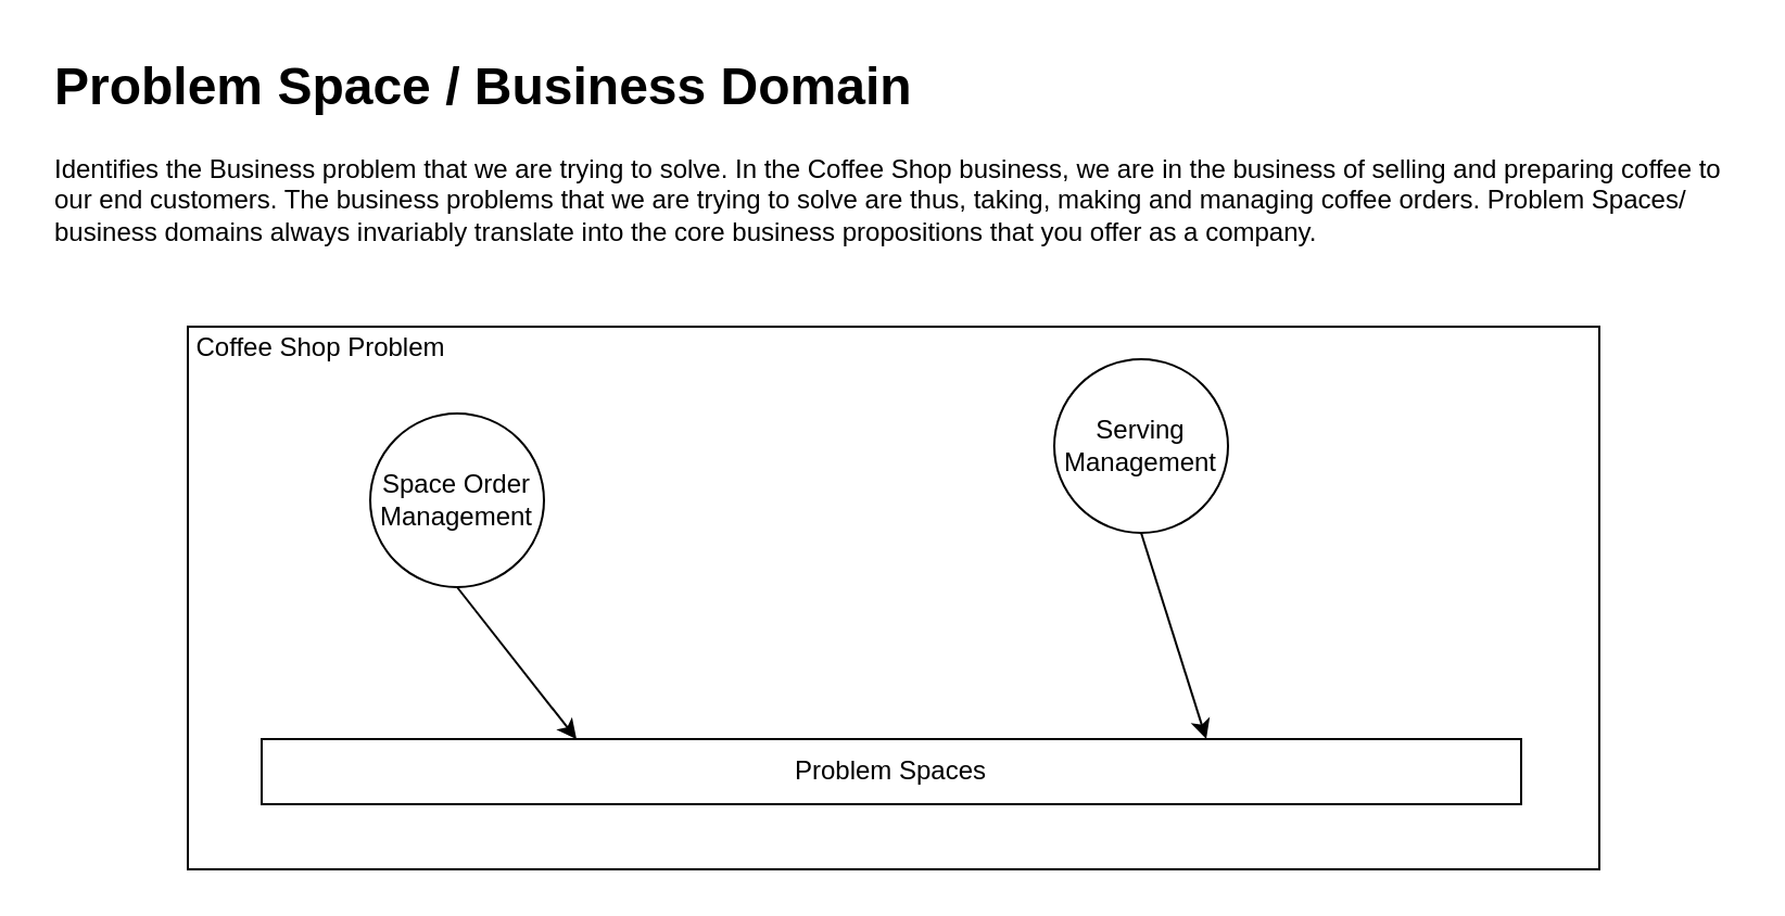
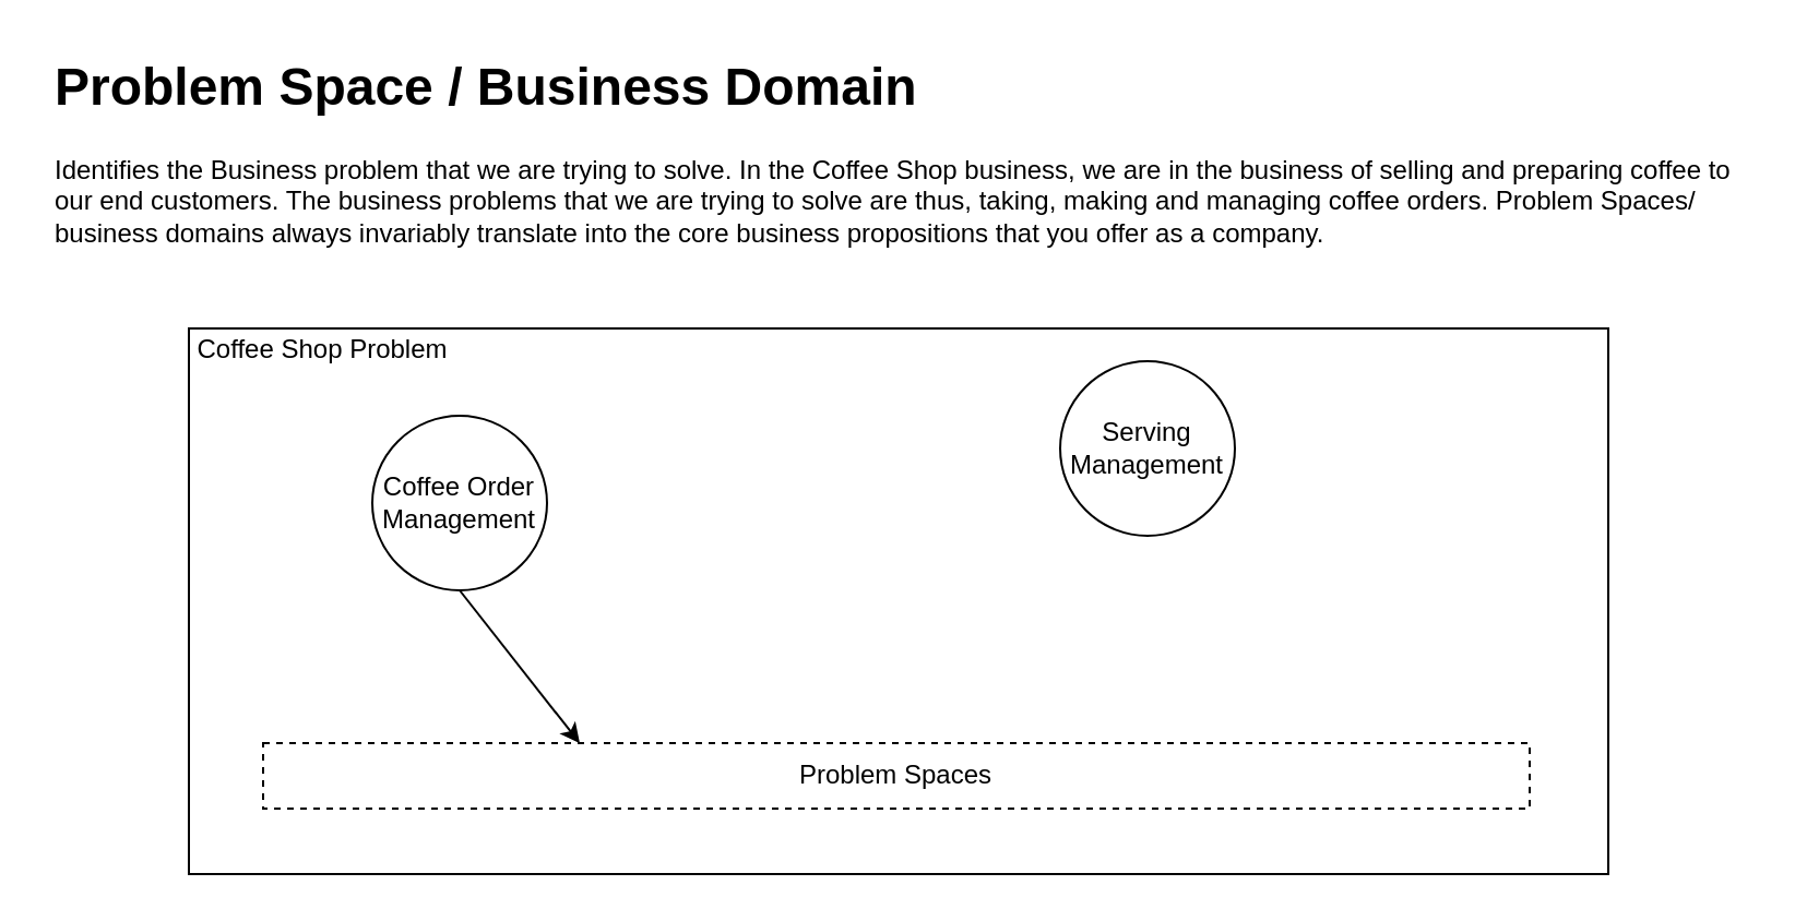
- <mxCell id="4" value="Space Order&lt;br&gt;Management" style="ellipse;whiteSpace=wrap;html=1;aspect=fixed;" parent="1" vertex="1"><mxGeometry x="170" y="190" width="80" height="80" as="geometry" /></mxCell>
+ <mxCell id="4" value="Coffee Order&lt;br&gt;Management" style="ellipse;whiteSpace=wrap;html=1;aspect=fixed;" parent="1" vertex="1"><mxGeometry x="170" y="190" width="80" height="80" as="geometry" /></mxCell>
- <mxCell id="7" value="" style="endArrow=classic;html=1;entryX=0.75;entryY=0;entryDx=0;entryDy=0;exitX=0.5;exitY=1;exitDx=0;exitDy=0;" parent="1" source="6" target="5" edge="1"><mxGeometry width="50" height="50" relative="1" as="geometry"><mxPoint x="430" y="590" as="sourcePoint" /><mxPoint x="480" y="540" as="targetPoint" /></mxGeometry></mxCell>
- <mxCell id="5" value="Problem Spaces" style="rounded=0;whiteSpace=wrap;html=1;" parent="1" vertex="1"><mxGeometry x="120" y="340" width="580" height="30" as="geometry" /></mxCell>
+ <mxCell id="5" value="Problem Spaces" style="rounded=0;whiteSpace=wrap;html=1;dashed=1;" parent="1" vertex="1"><mxGeometry x="120" y="340" width="580" height="30" as="geometry" /></mxCell>
